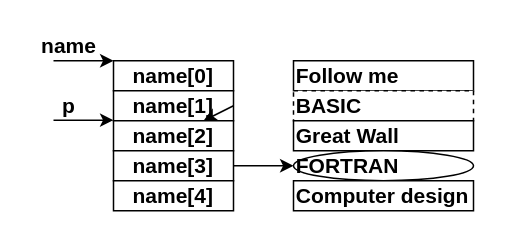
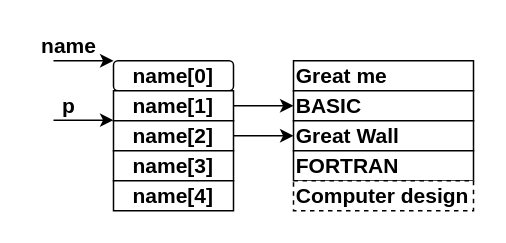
- <mxCell id="2" value="&lt;b&gt;&lt;font style=&quot;font-size: 14px&quot;&gt;name[0]&lt;/font&gt;&lt;/b&gt;" style="rounded=0;whiteSpace=wrap;html=1;" vertex="1" parent="1"><mxGeometry x="75" y="40" width="80" height="20" as="geometry" /></mxCell>
+ <mxCell id="2" value="&lt;b&gt;&lt;font style=&quot;font-size: 14px&quot;&gt;name[0]&lt;/font&gt;&lt;/b&gt;" style="whiteSpace=wrap;html=1;rounded=1;" vertex="1" parent="1"><mxGeometry x="75" y="40" width="80" height="20" as="geometry" /></mxCell>
- <mxCell id="11" value="&lt;b&gt;&lt;font style=&quot;font-size: 14px&quot;&gt;Follow me&lt;/font&gt;&lt;/b&gt;" style="rounded=0;whiteSpace=wrap;html=1;align=left;" vertex="1" parent="1"><mxGeometry x="195" y="40" width="120" height="20" as="geometry" /></mxCell>
+ <mxCell id="11" value="&lt;b&gt;&lt;font style=&quot;font-size: 14px&quot;&gt;Great me&lt;/font&gt;&lt;/b&gt;" style="rounded=0;whiteSpace=wrap;html=1;align=left;" vertex="1" parent="1"><mxGeometry x="195" y="40" width="120" height="20" as="geometry" /></mxCell>
- <mxCell id="12" value="&lt;span style=&quot;font-size: 14px&quot;&gt;&lt;b&gt;BASIC&lt;/b&gt;&lt;/span&gt;" style="rounded=0;whiteSpace=wrap;html=1;align=left;dashed=1;" vertex="1" parent="1"><mxGeometry x="195" y="60" width="120" height="20" as="geometry" /></mxCell>
+ <mxCell id="12" value="&lt;span style=&quot;font-size: 14px&quot;&gt;&lt;b&gt;BASIC&lt;/b&gt;&lt;/span&gt;" style="rounded=0;whiteSpace=wrap;html=1;align=left;" vertex="1" parent="1"><mxGeometry x="195" y="60" width="120" height="20" as="geometry" /></mxCell>
- <mxCell id="16" value="" style="endArrow=classic;html=1;exitX=1;exitY=0.5;exitDx=0;exitDy=0;" edge="1" parent="1" source="3" target="4"><mxGeometry width="50" height="50" relative="1" as="geometry"><mxPoint x="165" y="60" as="sourcePoint" /><mxPoint x="205" y="60" as="targetPoint" /></mxGeometry></mxCell>
+ <mxCell id="16" value="" style="endArrow=classic;html=1;entryX=0;entryY=0.5;entryDx=0;entryDy=0;exitX=1;exitY=0.5;exitDx=0;exitDy=0;" edge="1" parent="1" source="3" target="12"><mxGeometry width="50" height="50" relative="1" as="geometry"><mxPoint x="165" y="60" as="sourcePoint" /><mxPoint x="205" y="60" as="targetPoint" /></mxGeometry></mxCell>
+ <mxCell id="17" value="" style="endArrow=classic;html=1;entryX=0;entryY=0.5;entryDx=0;entryDy=0;exitX=1;exitY=0.5;exitDx=0;exitDy=0;" edge="1" parent="1" source="4" target="13"><mxGeometry width="50" height="50" relative="1" as="geometry"><mxPoint x="175" y="70" as="sourcePoint" /><mxPoint x="215" y="70" as="targetPoint" /></mxGeometry></mxCell>
- <mxCell id="18" value="" style="endArrow=classic;html=1;entryX=0;entryY=0.5;entryDx=0;entryDy=0;exitX=1;exitY=0.5;exitDx=0;exitDy=0;" edge="1" parent="1" source="5" target="14"><mxGeometry width="50" height="50" relative="1" as="geometry"><mxPoint x="185" y="80" as="sourcePoint" /><mxPoint x="225" y="80" as="targetPoint" /></mxGeometry></mxCell>
- <mxCell id="14" value="&lt;b&gt;&lt;font style=&quot;font-size: 14px&quot;&gt;FORTRAN&lt;/font&gt;&lt;/b&gt;" style="ellipse;whiteSpace=wrap;html=1;align=left;" vertex="1" parent="1"><mxGeometry x="195" y="100" width="120" height="20" as="geometry" /></mxCell>
+ <mxCell id="14" value="&lt;b&gt;&lt;font style=&quot;font-size: 14px&quot;&gt;FORTRAN&lt;/font&gt;&lt;/b&gt;" style="rounded=0;whiteSpace=wrap;html=1;align=left;" vertex="1" parent="1"><mxGeometry x="195" y="100" width="120" height="20" as="geometry" /></mxCell>
- <mxCell id="15" value="&lt;b&gt;&lt;font style=&quot;font-size: 14px&quot;&gt;Computer design&lt;/font&gt;&lt;/b&gt;" style="rounded=0;whiteSpace=wrap;html=1;align=left;" vertex="1" parent="1"><mxGeometry x="195" y="120" width="120" height="20" as="geometry" /></mxCell>
+ <mxCell id="15" value="&lt;b&gt;&lt;font style=&quot;font-size: 14px&quot;&gt;Computer design&lt;/font&gt;&lt;/b&gt;" style="rounded=0;whiteSpace=wrap;html=1;align=left;dashed=1;" vertex="1" parent="1"><mxGeometry x="195" y="120" width="120" height="20" as="geometry" /></mxCell>
